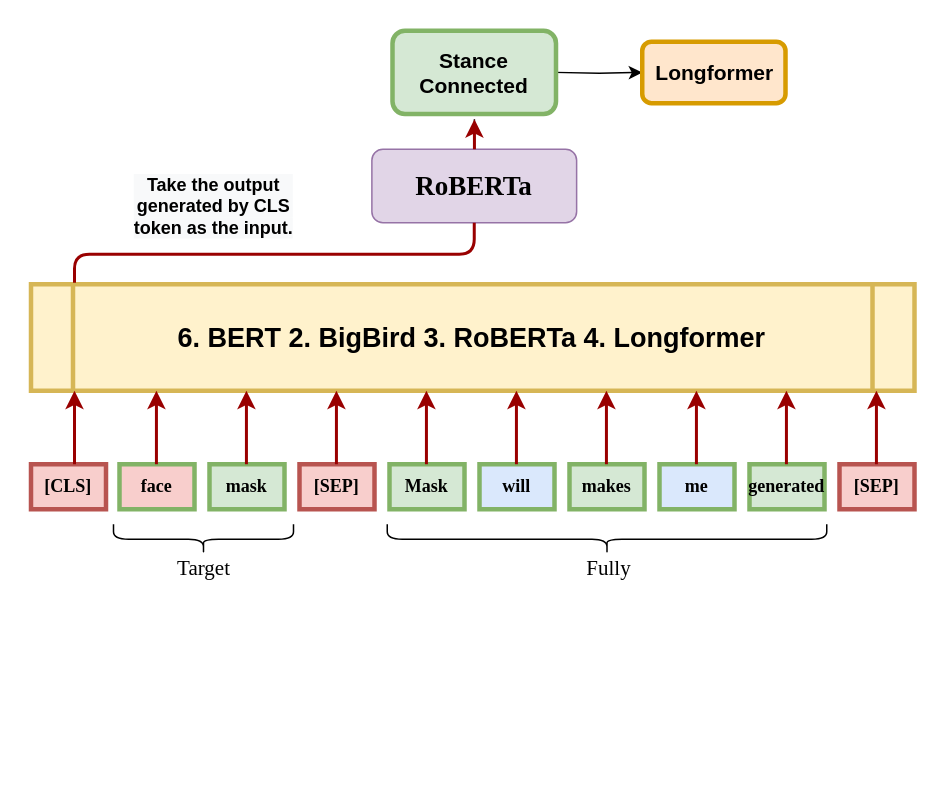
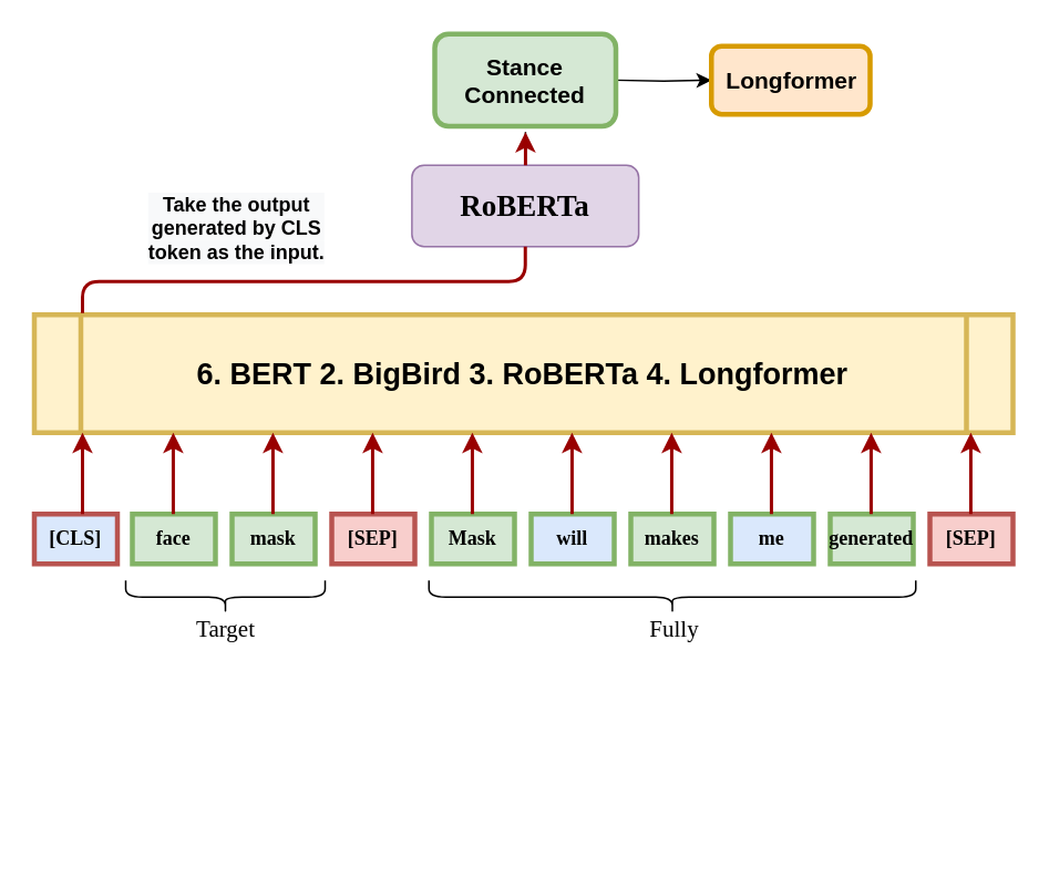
- <mxCell id="3" value="[CLS]" style="whiteSpace=wrap;align=center;verticalAlign=middle;fontStyle=1;strokeWidth=3;fillColor=#f8cecc;strokeColor=#b85450;fontFamily=Times New Roman;" parent="1" vertex="1"><mxGeometry x="20" y="309" width="50" height="30" as="geometry" /></mxCell>
+ <mxCell id="3" value="[CLS]" style="whiteSpace=wrap;align=center;verticalAlign=middle;fontStyle=1;strokeWidth=3;fillColor=#dae8fc;strokeColor=#b85450;fontFamily=Times New Roman;" parent="1" vertex="1"><mxGeometry x="20" y="309" width="50" height="30" as="geometry" /></mxCell>
- <mxCell id="5" value="face" style="whiteSpace=wrap;align=center;verticalAlign=middle;fontStyle=1;strokeWidth=3;fillColor=#f8cecc;strokeColor=#82b366;fontFamily=Times New Roman;" parent="1" vertex="1"><mxGeometry x="79" y="309" width="50" height="30" as="geometry" /></mxCell>
+ <mxCell id="5" value="face" style="whiteSpace=wrap;align=center;verticalAlign=middle;fontStyle=1;strokeWidth=3;fillColor=#d5e8d4;strokeColor=#82b366;fontFamily=Times New Roman;" parent="1" vertex="1"><mxGeometry x="79" y="309" width="50" height="30" as="geometry" /></mxCell>
